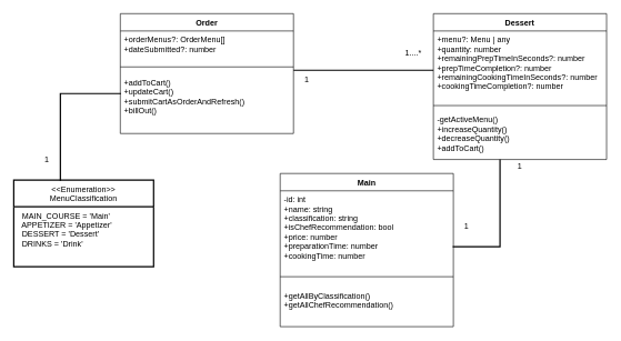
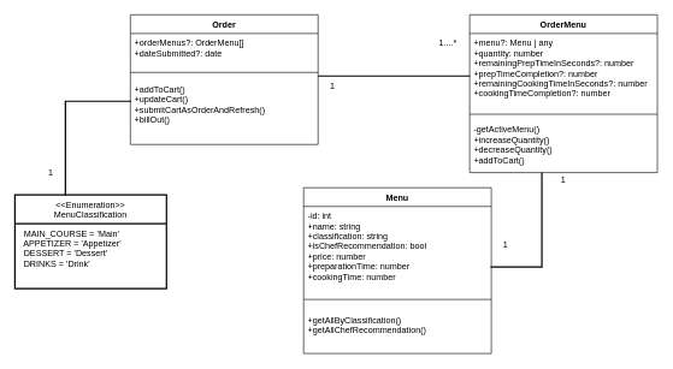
- <mxCell id="6" value="Dessert" style="swimlane;fontStyle=1;align=center;verticalAlign=top;childLayout=stackLayout;horizontal=1;startSize=26;horizontalStack=0;resizeParent=1;resizeParentMax=0;resizeLast=0;collapsible=1;marginBottom=0;" vertex="1" parent="1"><mxGeometry x="650" y="20" width="260" height="219" as="geometry" /></mxCell>
+ <mxCell id="6" value="OrderMenu" style="swimlane;fontStyle=1;align=center;verticalAlign=top;childLayout=stackLayout;horizontal=1;startSize=26;horizontalStack=0;resizeParent=1;resizeParentMax=0;resizeLast=0;collapsible=1;marginBottom=0;" vertex="1" parent="1"><mxGeometry x="650" y="20" width="260" height="219" as="geometry" /></mxCell>
- <mxCell id="3" value="+orderMenus?: OrderMenu[]&#10;+dateSubmitted?: number" style="text;strokeColor=none;fillColor=none;align=left;verticalAlign=top;spacingLeft=4;spacingRight=4;overflow=hidden;rotatable=0;points=[[0,0.5],[1,0.5]];portConstraint=eastwest;" vertex="1" parent="2"><mxGeometry y="26" width="260" height="44" as="geometry" /></mxCell>
+ <mxCell id="3" value="+orderMenus?: OrderMenu[]&#10;+dateSubmitted?: date" style="text;strokeColor=none;fillColor=none;align=left;verticalAlign=top;spacingLeft=4;spacingRight=4;overflow=hidden;rotatable=0;points=[[0,0.5],[1,0.5]];portConstraint=eastwest;" vertex="1" parent="2"><mxGeometry y="26" width="260" height="44" as="geometry" /></mxCell>
- <mxCell id="17" value="1....*" style="text;html=1;strokeColor=none;fillColor=none;align=center;verticalAlign=middle;whiteSpace=wrap;rounded=0;" vertex="1" parent="1"><mxGeometry x="600" y="70" width="40" height="20" as="geometry" /></mxCell>
+ <mxCell id="17" value="1....*" style="text;html=1;strokeColor=none;fillColor=none;align=center;verticalAlign=middle;whiteSpace=wrap;rounded=0;" vertex="1" parent="1"><mxGeometry x="600" y="50" width="40" height="20" as="geometry" /></mxCell>
- <mxCell id="10" value="Main" style="swimlane;fontStyle=1;align=center;verticalAlign=top;childLayout=stackLayout;horizontal=1;startSize=26;horizontalStack=0;resizeParent=1;resizeParentMax=0;resizeLast=0;collapsible=1;marginBottom=0;" vertex="1" parent="1"><mxGeometry x="420" y="260" width="260" height="230" as="geometry" /></mxCell>
+ <mxCell id="10" value="Menu" style="swimlane;fontStyle=1;align=center;verticalAlign=top;childLayout=stackLayout;horizontal=1;startSize=26;horizontalStack=0;resizeParent=1;resizeParentMax=0;resizeLast=0;collapsible=1;marginBottom=0;" vertex="1" parent="1"><mxGeometry x="420" y="260" width="260" height="230" as="geometry" /></mxCell>
